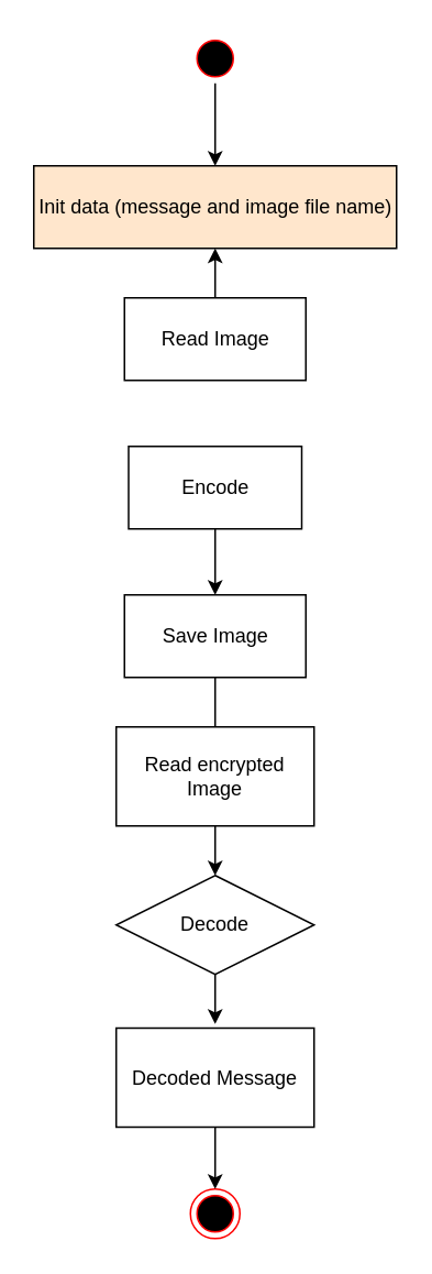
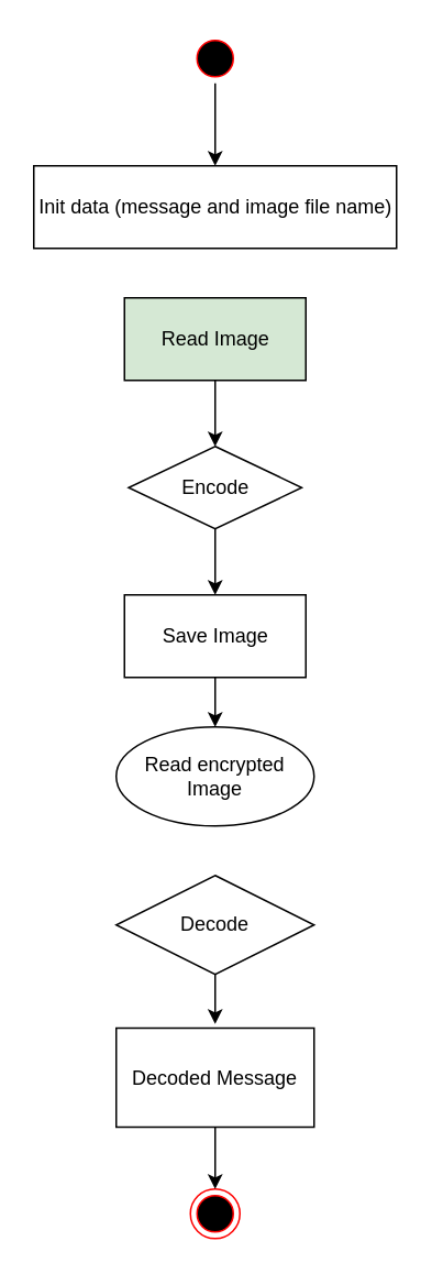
- <mxCell id="4" value="Init data (message and image file name)" style="html=1;fillColor=#ffe6cc;" vertex="1" parent="1"><mxGeometry x="20" y="100" width="220" height="50" as="geometry" /></mxCell>
+ <mxCell id="4" value="Init data (message and image file name)" style="html=1;" vertex="1" parent="1"><mxGeometry x="20" y="100" width="220" height="50" as="geometry" /></mxCell>
- <mxCell id="5" style="edgeStyle=orthogonalEdgeStyle;rounded=0;orthogonalLoop=1;jettySize=auto;html=1;" edge="1" parent="1" source="6" target="4"><mxGeometry relative="1" as="geometry" /></mxCell>
+ <mxCell id="5" style="edgeStyle=orthogonalEdgeStyle;rounded=0;orthogonalLoop=1;jettySize=auto;html=1;" edge="1" parent="1" source="6" target="11"><mxGeometry relative="1" as="geometry" /></mxCell>
- <mxCell id="6" value="Read Image" style="html=1;" vertex="1" parent="1"><mxGeometry x="75" y="180" width="110" height="50" as="geometry" /></mxCell>
+ <mxCell id="6" value="Read Image" style="html=1;fillColor=#d5e8d4;" vertex="1" parent="1"><mxGeometry x="75" y="180" width="110" height="50" as="geometry" /></mxCell>
- <mxCell id="11" value="Encode" style="html=1;" vertex="1" parent="1"><mxGeometry x="77.5" y="270" width="105" height="50" as="geometry" /></mxCell>
+ <mxCell id="11" value="Encode" style="rhombus;html=1;" vertex="1" parent="1"><mxGeometry x="77.5" y="270" width="105" height="50" as="geometry" /></mxCell>
- <mxCell id="8" style="edgeStyle=orthogonalEdgeStyle;rounded=0;orthogonalLoop=1;jettySize=auto;html=1;entryX=0.5;entryY=0;entryDx=0;entryDy=0;endArrow=none;" edge="1" parent="1" source="9" target="13"><mxGeometry relative="1" as="geometry" /></mxCell>
+ <mxCell id="8" style="edgeStyle=orthogonalEdgeStyle;rounded=0;orthogonalLoop=1;jettySize=auto;html=1;entryX=0.5;entryY=0;entryDx=0;entryDy=0;" edge="1" parent="1" source="9" target="13"><mxGeometry relative="1" as="geometry" /></mxCell>
- <mxCell id="13" value="Read encrypted Image" style="rounded=0;whiteSpace=wrap;html=1;" vertex="1" parent="1"><mxGeometry x="70" y="440" width="120" height="60" as="geometry" /></mxCell>
+ <mxCell id="13" value="Read encrypted Image" style="ellipse;whiteSpace=wrap;html=1;" vertex="1" parent="1"><mxGeometry x="70" y="440" width="120" height="60" as="geometry" /></mxCell>
- <mxCell id="12" style="edgeStyle=orthogonalEdgeStyle;rounded=0;orthogonalLoop=1;jettySize=auto;html=1;" edge="1" parent="1" source="13" target="15"><mxGeometry relative="1" as="geometry" /></mxCell>
